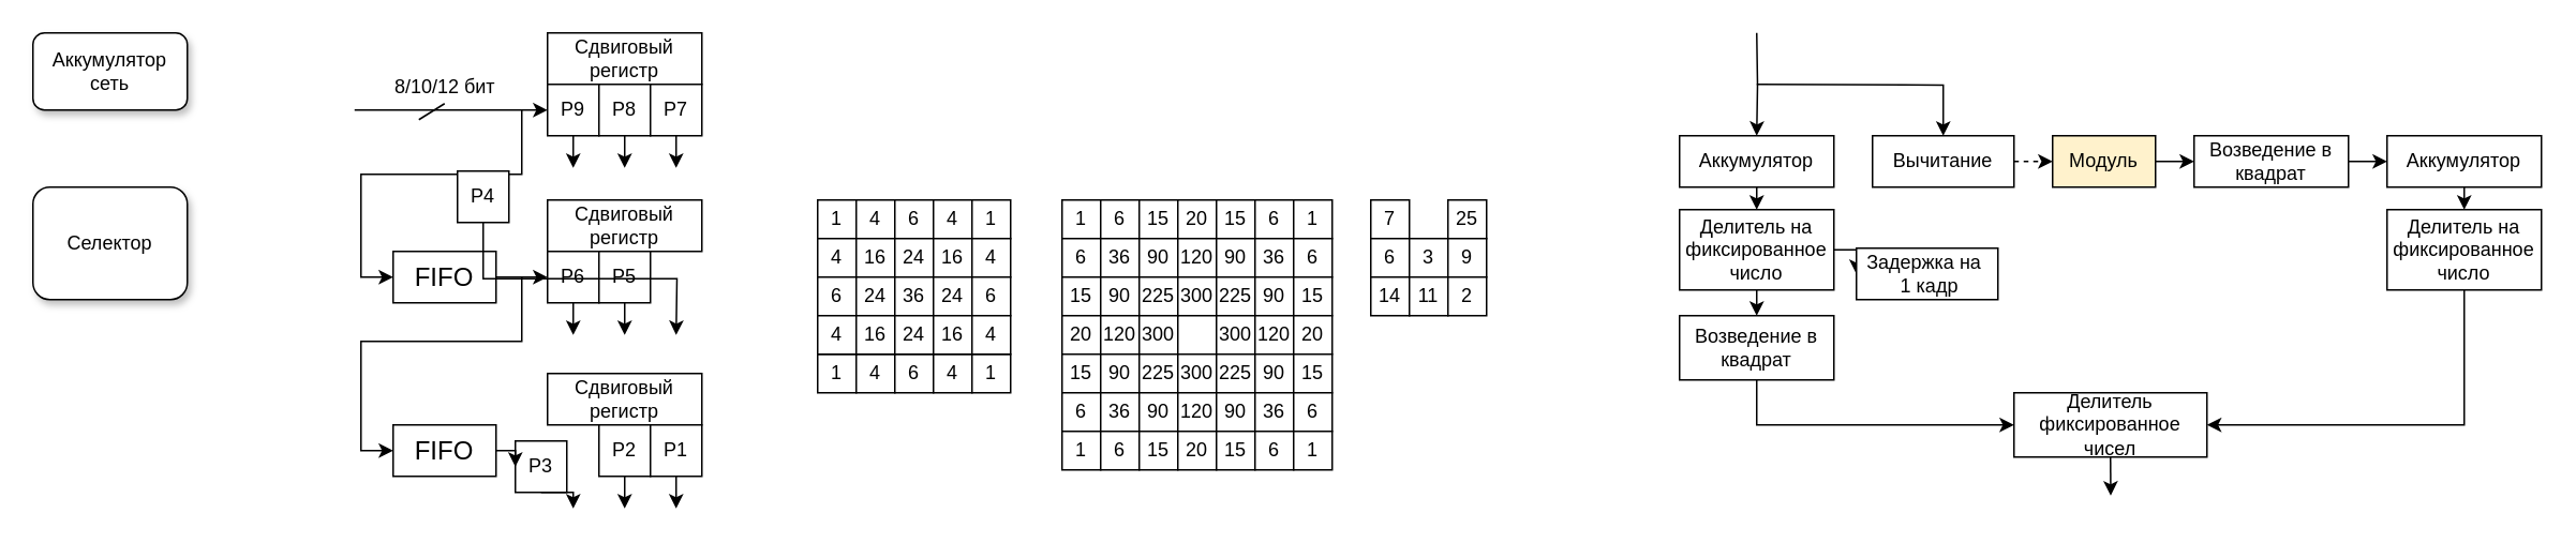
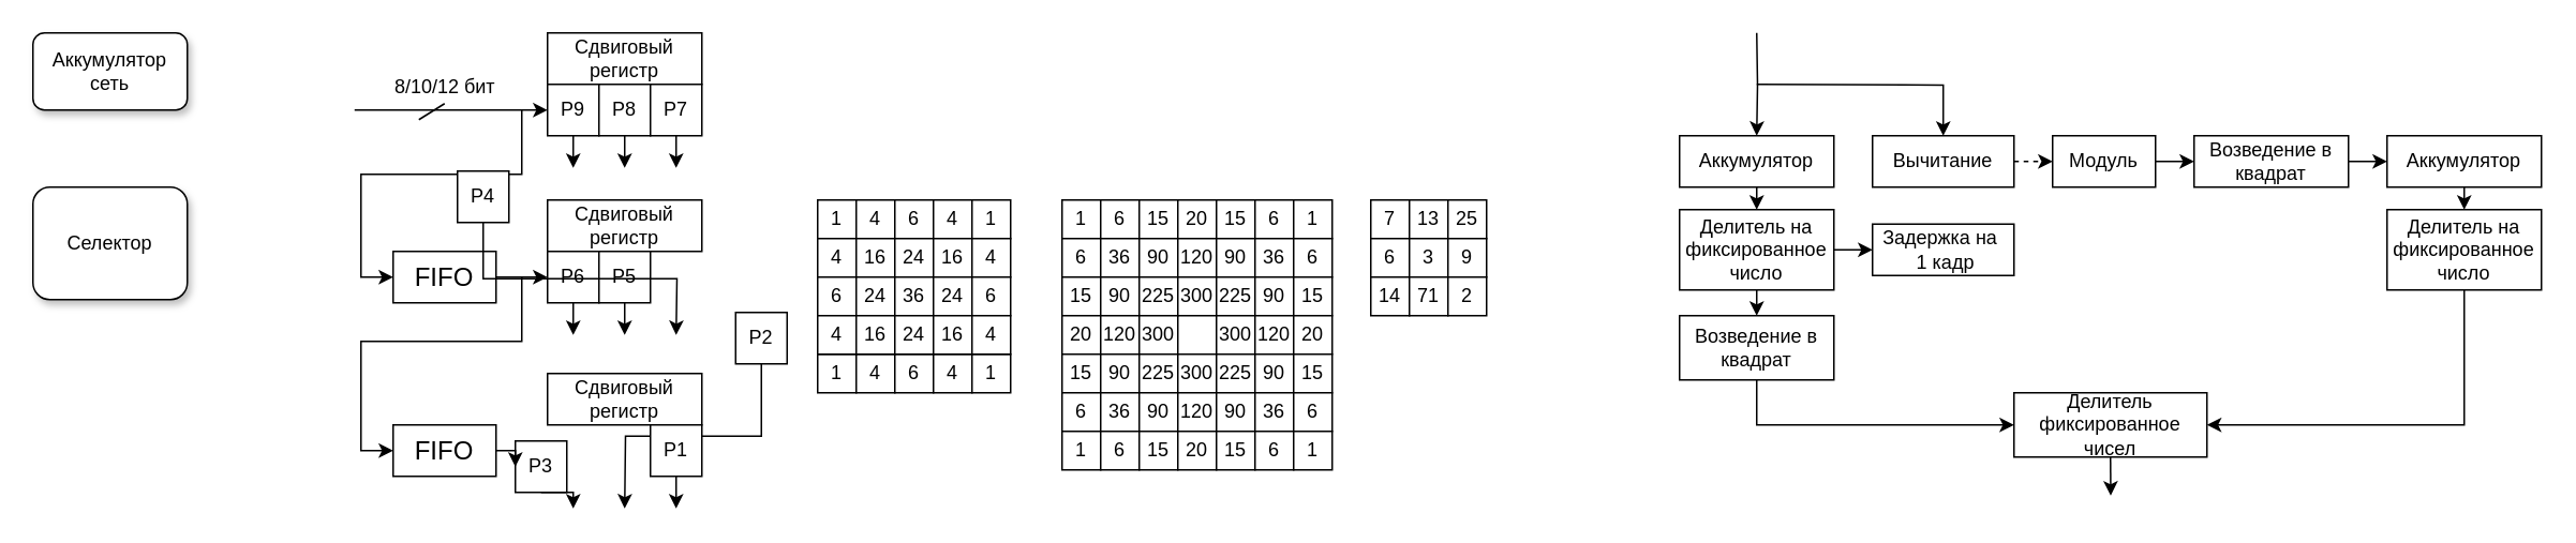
- <mxCell id="128" value="Модуль" style="whiteSpace=wrap;html=1;rounded=0;shadow=0;fillColor=#fff2cc;" vertex="1" parent="1"><mxGeometry x="1276" y="84" width="64" height="32" as="geometry" /></mxCell>
+ <mxCell id="128" value="Модуль" style="whiteSpace=wrap;html=1;rounded=0;shadow=0;" vertex="1" parent="1"><mxGeometry x="1276" y="84" width="64" height="32" as="geometry" /></mxCell>
+ <mxCell id="108" value="13" style="whiteSpace=wrap;html=1;rounded=0;shadow=0;" vertex="1" parent="1"><mxGeometry x="876" y="124" width="24" height="24" as="geometry" /></mxCell>
- <mxCell id="137" value="Задержка на&amp;nbsp; &amp;nbsp;1 кадр" style="whiteSpace=wrap;html=1;rounded=0;shadow=0;" vertex="1" parent="1"><mxGeometry x="1154" y="154" width="88" height="32" as="geometry" /></mxCell>
+ <mxCell id="137" value="Задержка на&amp;nbsp; &amp;nbsp;1 кадр" style="whiteSpace=wrap;html=1;rounded=0;shadow=0;" vertex="1" parent="1"><mxGeometry x="1164" y="139" width="88" height="32" as="geometry" /></mxCell>
- <mxCell id="114" value="11" style="whiteSpace=wrap;html=1;rounded=0;shadow=0;" vertex="1" parent="1"><mxGeometry x="876" y="172" width="24" height="24" as="geometry" /></mxCell>
+ <mxCell id="114" value="71" style="whiteSpace=wrap;html=1;rounded=0;shadow=0;" vertex="1" parent="1"><mxGeometry x="876" y="172" width="24" height="24" as="geometry" /></mxCell>
- <mxCell id="25" value="P2" style="whiteSpace=wrap;html=1;" vertex="1" parent="1"><mxGeometry x="372" y="264" width="32" height="32" as="geometry" /></mxCell>
+ <mxCell id="25" value="P2" style="whiteSpace=wrap;html=1;" vertex="1" parent="1"><mxGeometry x="457" y="194" width="32" height="32" as="geometry" /></mxCell>
